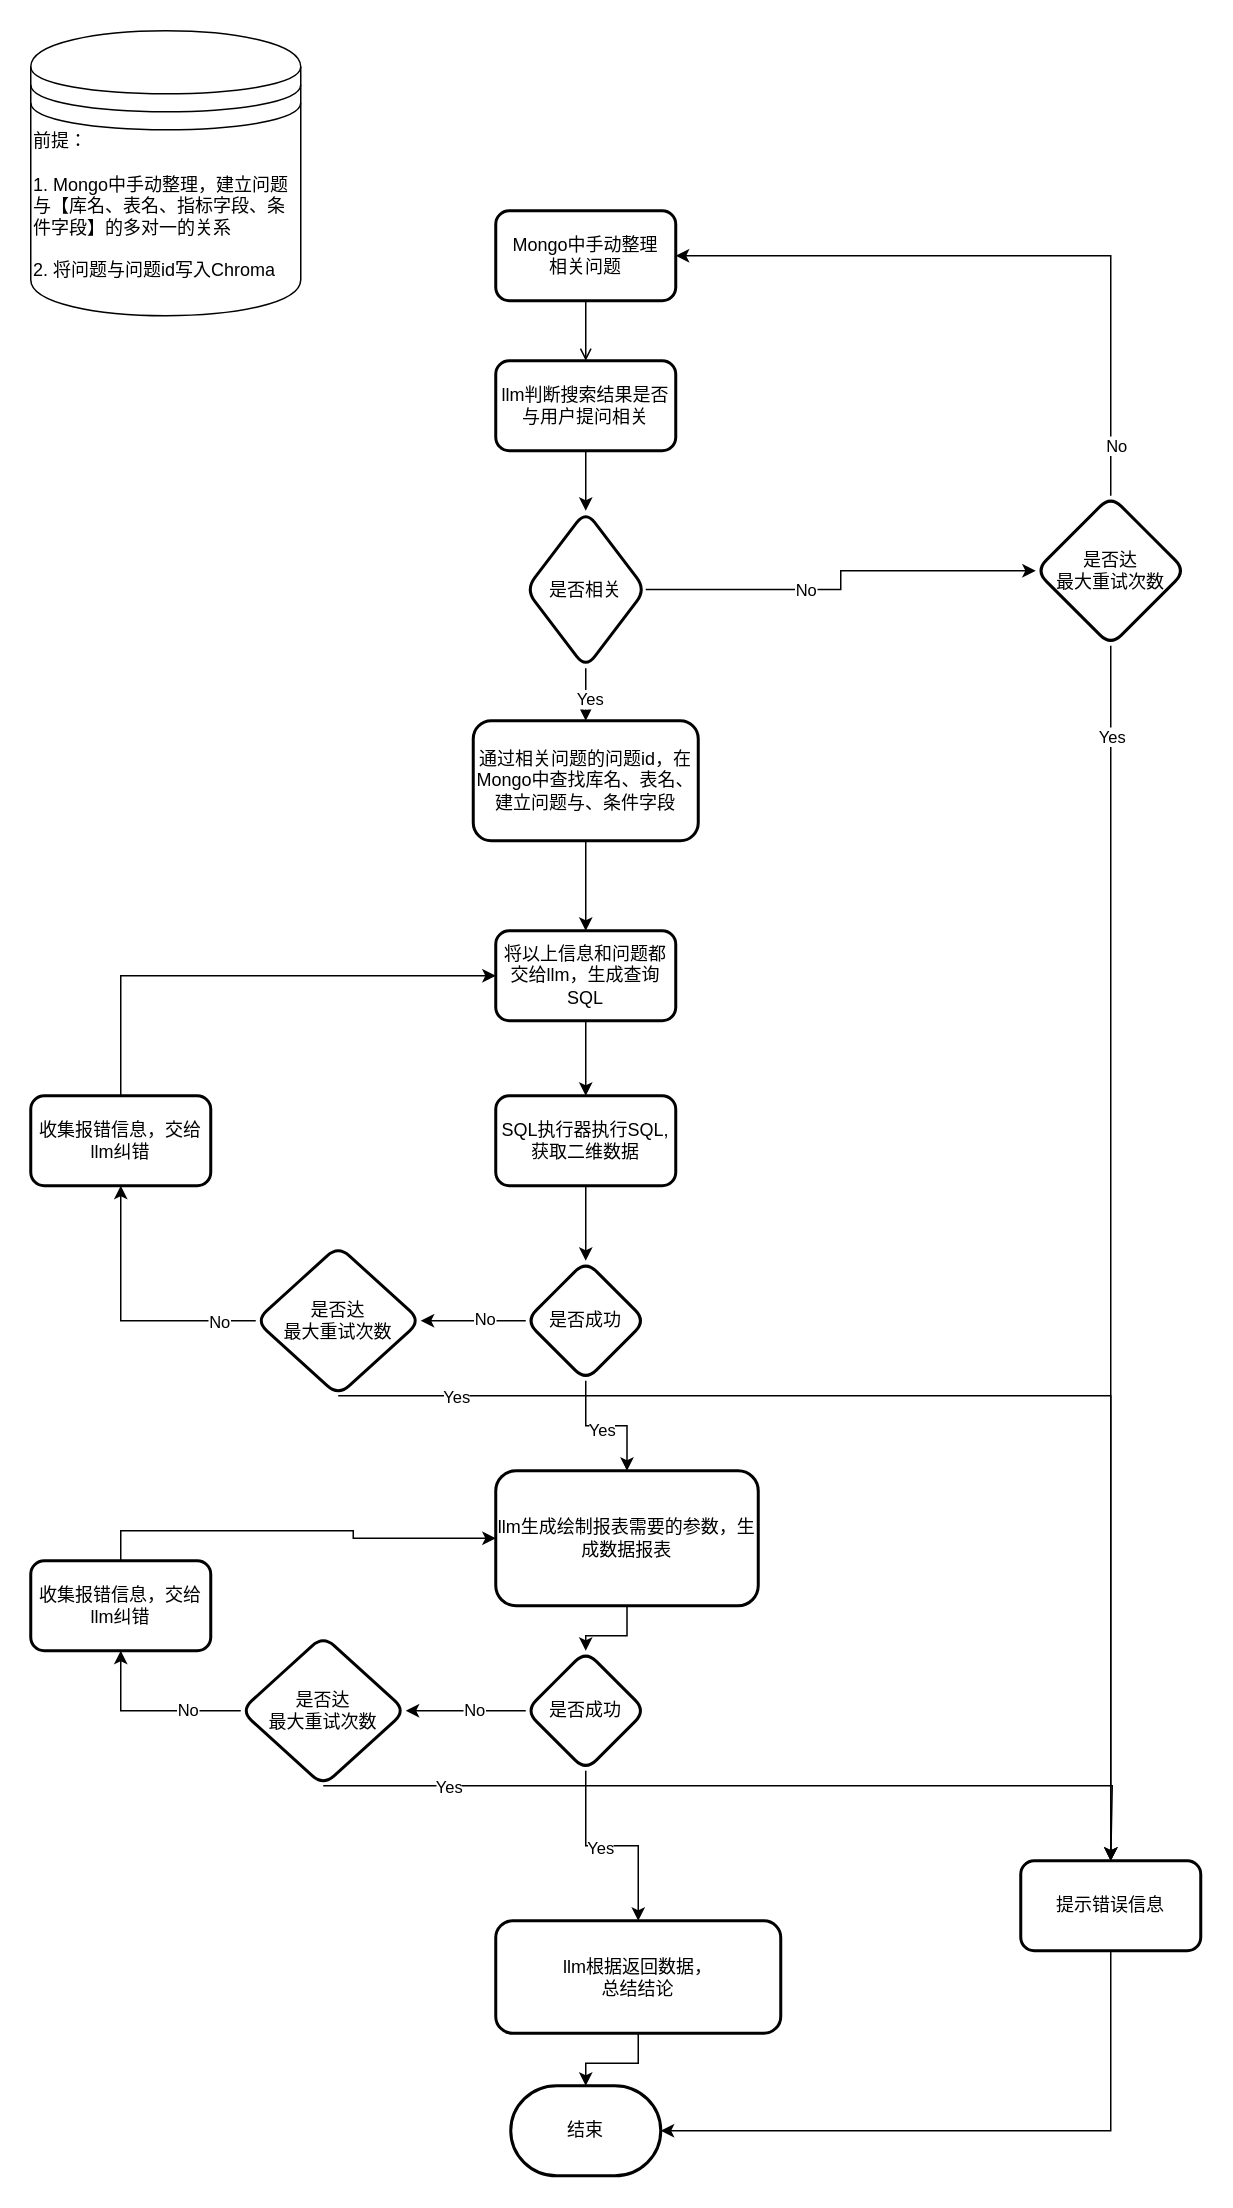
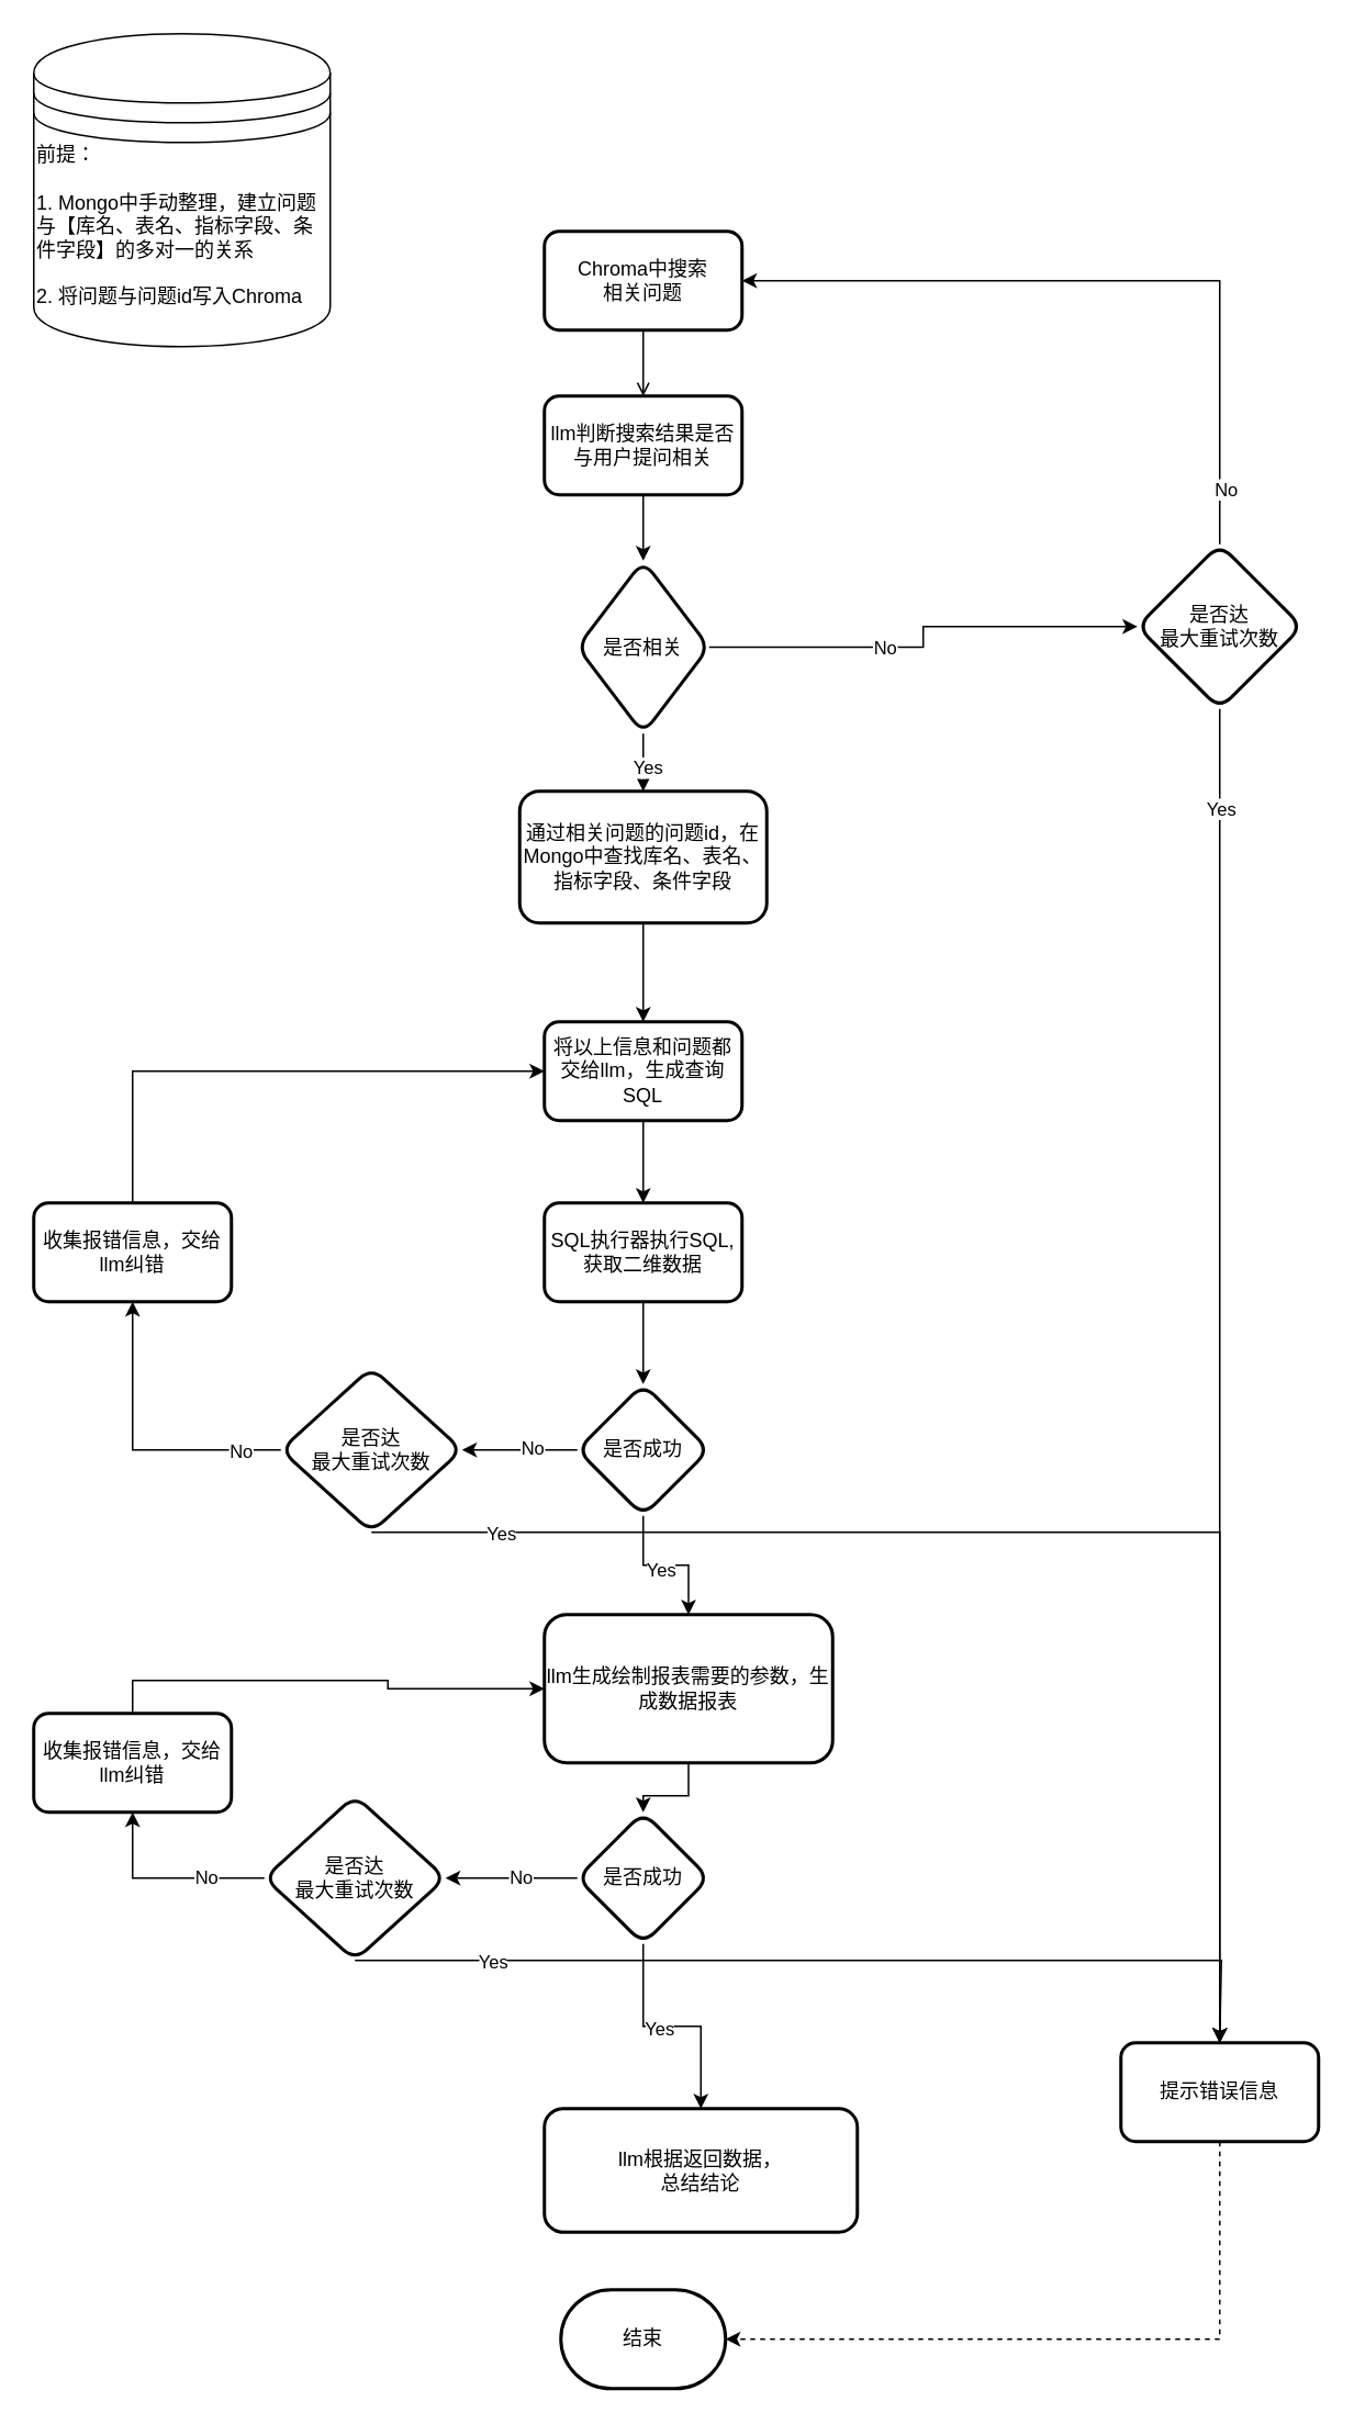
- <mxCell id="4" value="Mongo中手动整理&lt;div&gt;相关问题&lt;/div&gt;" style="rounded=1;whiteSpace=wrap;html=1;strokeWidth=2;" vertex="1" parent="1"><mxGeometry x="330" y="140" width="120" height="60" as="geometry" /></mxCell>
+ <mxCell id="4" value="Chroma中搜索&lt;div&gt;相关问题&lt;/div&gt;" style="rounded=1;whiteSpace=wrap;html=1;strokeWidth=2;" vertex="1" parent="1"><mxGeometry x="330" y="140" width="120" height="60" as="geometry" /></mxCell>
- <mxCell id="13" value="通过相关问题的问题id，在Mongo中查找库名、表名、建立问题与、条件字段" style="whiteSpace=wrap;html=1;rounded=1;strokeWidth=2;" vertex="1" parent="1"><mxGeometry x="315" y="480" width="150" height="80" as="geometry" /></mxCell>
+ <mxCell id="13" value="通过相关问题的问题id，在Mongo中查找库名、表名、指标字段、条件字段" style="whiteSpace=wrap;html=1;rounded=1;strokeWidth=2;" vertex="1" parent="1"><mxGeometry x="315" y="480" width="150" height="80" as="geometry" /></mxCell>
- <mxCell id="27" style="edgeStyle=orthogonalEdgeStyle;rounded=0;orthogonalLoop=1;jettySize=auto;html=1;exitX=0.5;exitY=1;exitDx=0;exitDy=0;entryX=0.5;entryY=0;entryDx=0;entryDy=0;entryPerimeter=0;" edge="1" parent="1" source="25" target="26"><mxGeometry relative="1" as="geometry" /></mxCell>
- <mxCell id="34" style="edgeStyle=orthogonalEdgeStyle;rounded=0;orthogonalLoop=1;jettySize=auto;html=1;exitX=0.5;exitY=1;exitDx=0;exitDy=0;entryX=1;entryY=0.5;entryDx=0;entryDy=0;entryPerimeter=0;" edge="1" parent="1" source="33" target="26"><mxGeometry relative="1" as="geometry" /></mxCell>
+ <mxCell id="34" style="edgeStyle=orthogonalEdgeStyle;rounded=0;orthogonalLoop=1;jettySize=auto;html=1;exitX=0.5;exitY=1;exitDx=0;exitDy=0;entryX=1;entryY=0.5;entryDx=0;entryDy=0;entryPerimeter=0;dashed=1;" edge="1" parent="1" source="33" target="26"><mxGeometry relative="1" as="geometry" /></mxCell>
